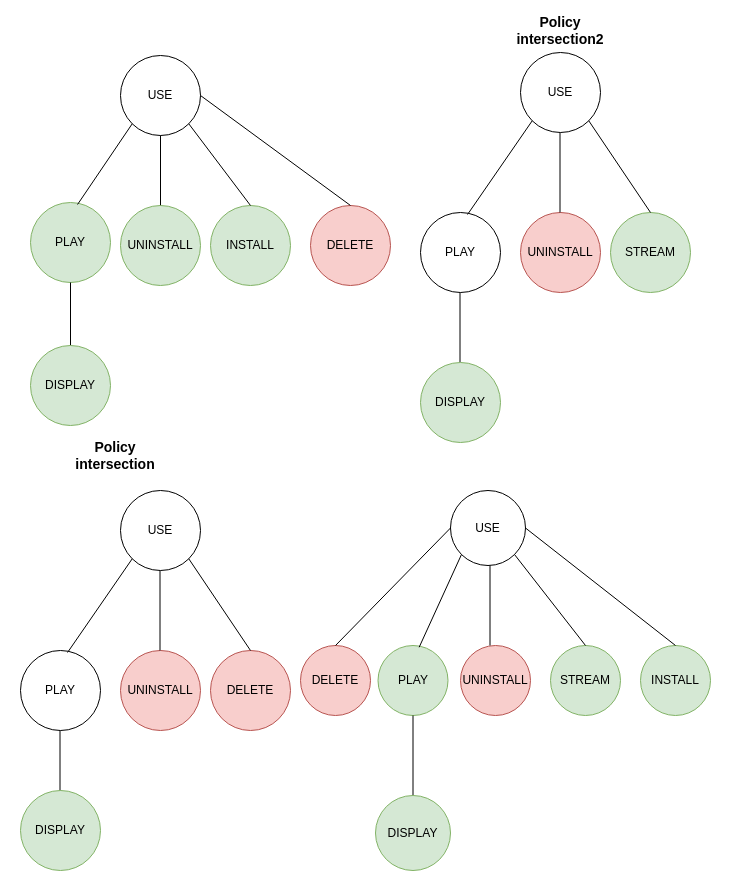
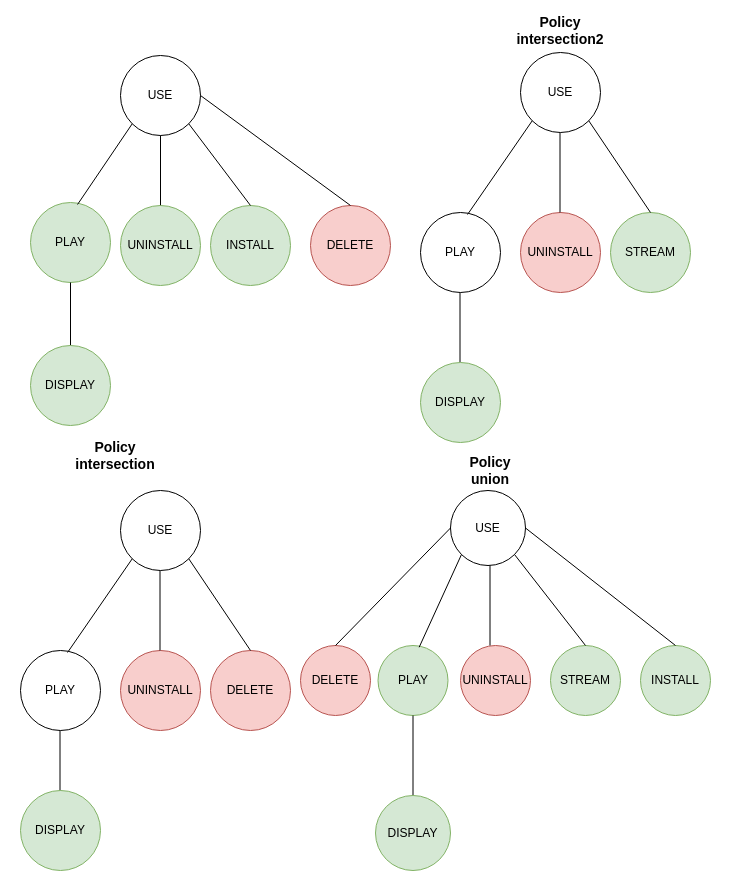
+ <mxCell id="46" value="&lt;b style=&quot;font-size: 14px&quot;&gt;Policy&lt;br&gt;union&lt;br&gt;&lt;/b&gt;" style="text;html=1;strokeColor=none;fillColor=none;align=center;verticalAlign=middle;whiteSpace=wrap;rounded=0;" vertex="1" parent="1"><mxGeometry x="470" y="460" width="40" height="20" as="geometry" /></mxCell>
